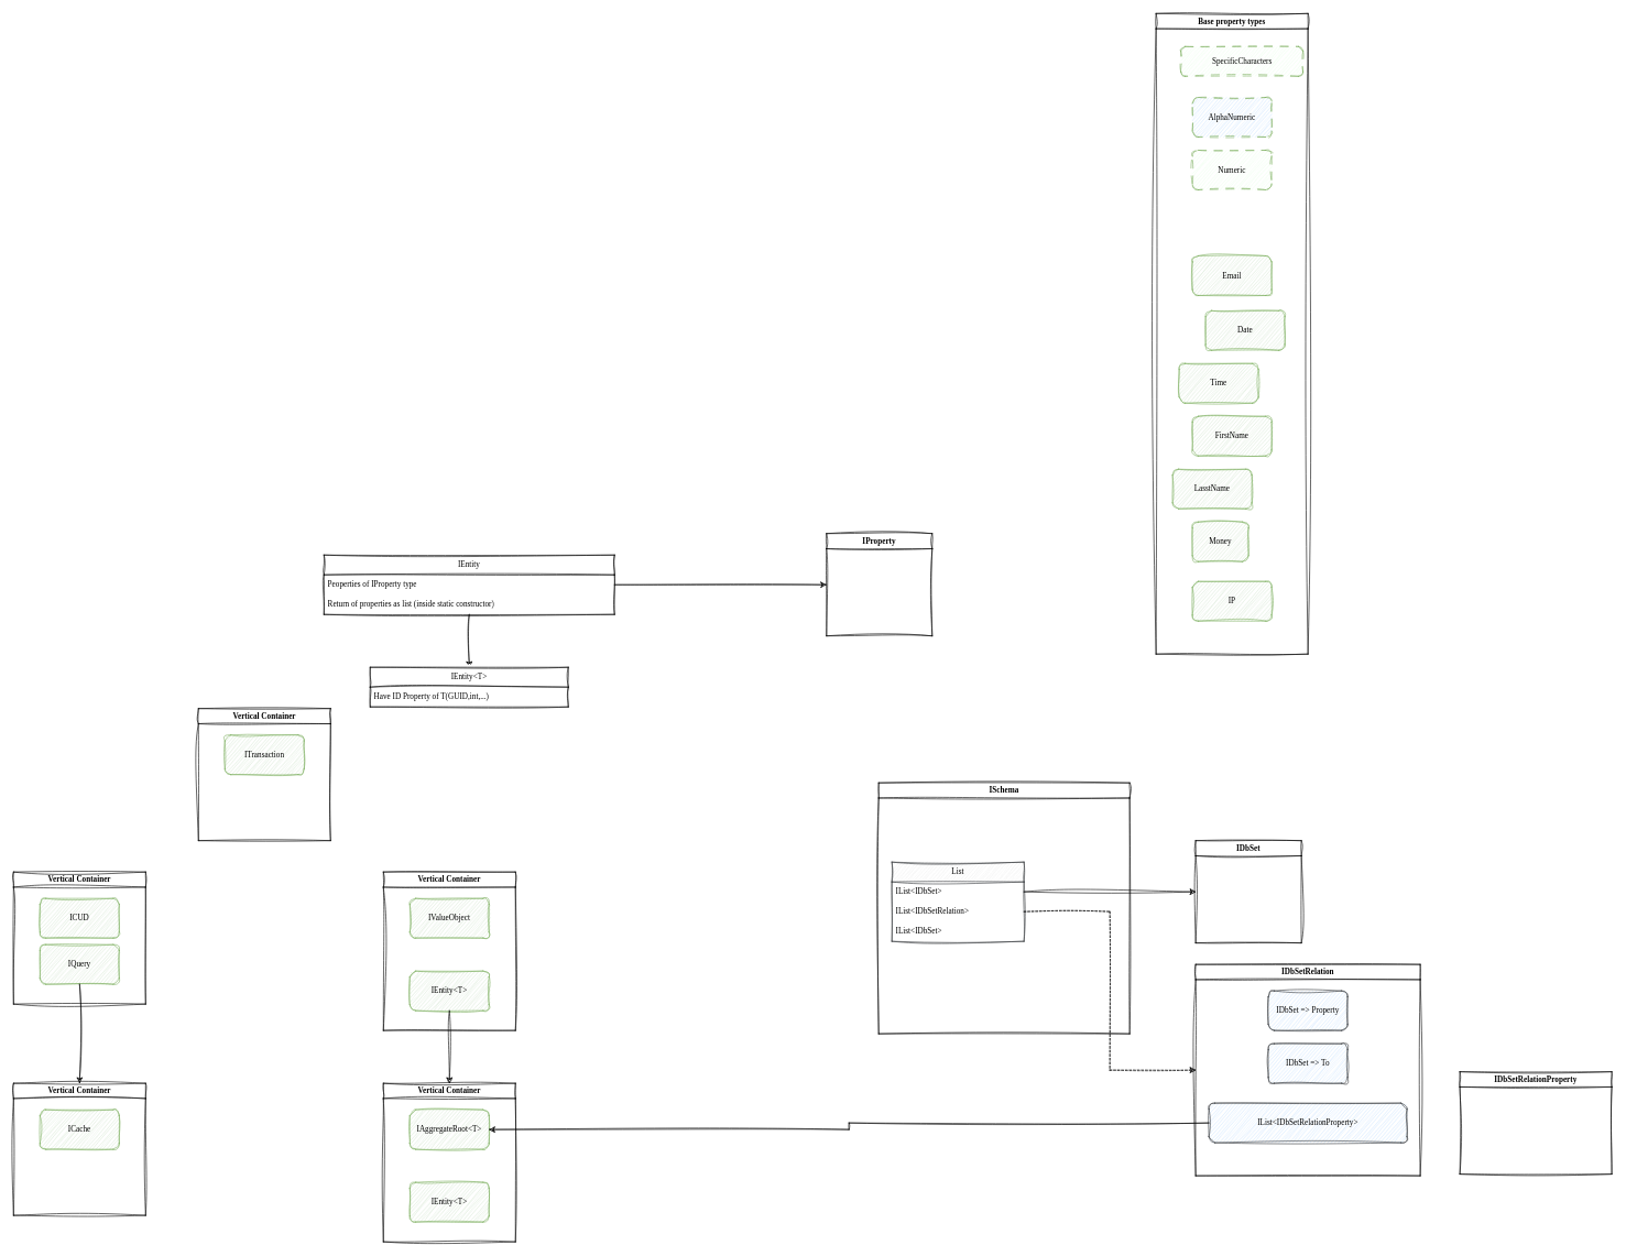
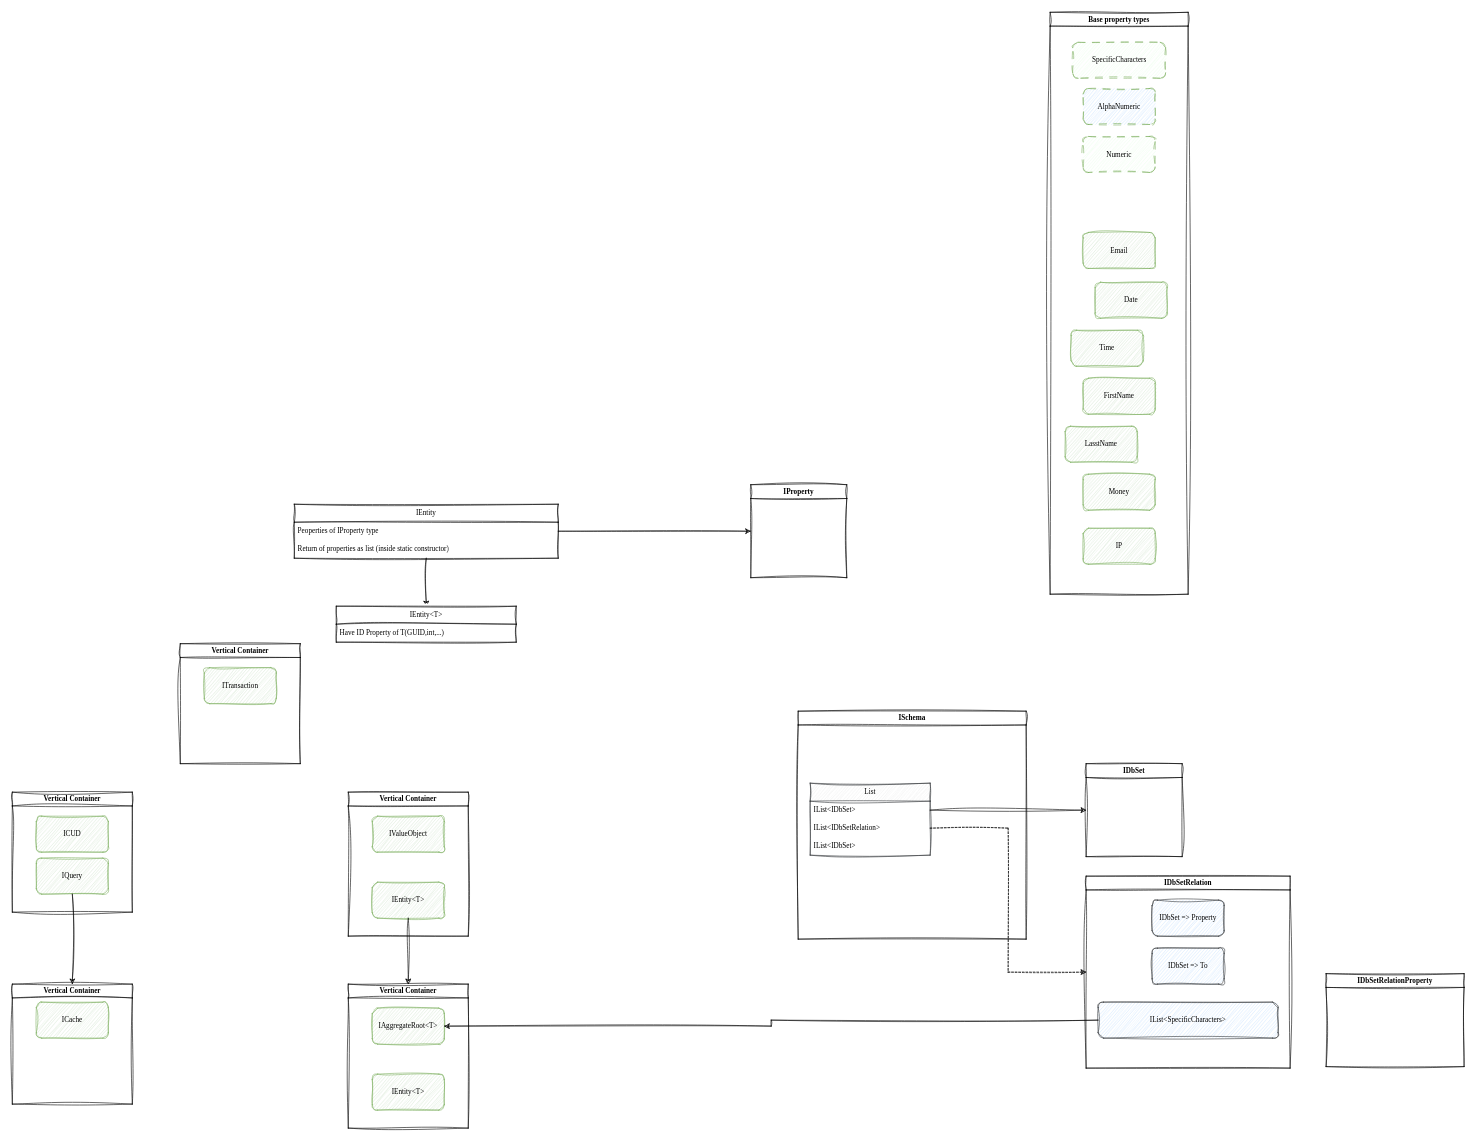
- <mxCell id="26" value="SpecificCharacters" style="rounded=1;whiteSpace=wrap;html=1;fillColor=#EAFFE9;strokeColor=#82b366;fontFamily=Fira Code;fontSource=https%3A%2F%2Ffonts.googleapis.com%2Fcss%3Ffamily%3DFira%2BCode;sketch=1;curveFitting=1;jiggle=2;dashed=1;dashPattern=12 12;" vertex="1" parent="17"><mxGeometry x="37.5" y="50" width="185" height="45" as="geometry" /></mxCell>
+ <mxCell id="26" value="SpecificCharacters" style="rounded=1;whiteSpace=wrap;html=1;fillColor=#EAFFE9;strokeColor=#82b366;fontFamily=Fira Code;fontSource=https%3A%2F%2Ffonts.googleapis.com%2Fcss%3Ffamily%3DFira%2BCode;sketch=1;curveFitting=1;jiggle=2;dashed=1;dashPattern=12 12;" vertex="1" parent="17"><mxGeometry x="37.5" y="50" width="155" height="60" as="geometry" /></mxCell>
- <mxCell id="23" value="Money" style="rounded=1;whiteSpace=wrap;html=1;fillColor=#d5e8d4;strokeColor=#82b366;fontFamily=Fira Code;fontSource=https%3A%2F%2Ffonts.googleapis.com%2Fcss%3Ffamily%3DFira%2BCode;sketch=1;curveFitting=1;jiggle=2;" vertex="1" parent="17"><mxGeometry x="55" y="770" width="85" height="60" as="geometry" /></mxCell>
+ <mxCell id="23" value="Money" style="rounded=1;whiteSpace=wrap;html=1;fillColor=#d5e8d4;strokeColor=#82b366;fontFamily=Fira Code;fontSource=https%3A%2F%2Ffonts.googleapis.com%2Fcss%3Ffamily%3DFira%2BCode;sketch=1;curveFitting=1;jiggle=2;" vertex="1" parent="17"><mxGeometry x="55" y="770" width="120" height="60" as="geometry" /></mxCell>
- <mxCell id="38" value="IList&amp;lt;IDbSetRelationProperty&amp;gt;" style="rounded=1;whiteSpace=wrap;html=1;sketch=1;curveFitting=1;jiggle=2;fillColor=#cce5ff;strokeColor=#36393d;fontFamily=Fira Code;" parent="35" vertex="1"><mxGeometry x="20" y="210" width="300" height="60" as="geometry" /></mxCell>
+ <mxCell id="38" value="IList&amp;lt;SpecificCharacters&amp;gt;" style="rounded=1;whiteSpace=wrap;html=1;sketch=1;curveFitting=1;jiggle=2;fillColor=#cce5ff;strokeColor=#36393d;fontFamily=Fira Code;" parent="35" vertex="1"><mxGeometry x="20" y="210" width="300" height="60" as="geometry" /></mxCell>
- <mxCell id="8" value="ICache" style="rounded=1;whiteSpace=wrap;html=1;fillColor=#d5e8d4;strokeColor=#82b366;fontFamily=Fira Code;fontSource=https%3A%2F%2Ffonts.googleapis.com%2Fcss%3Ffamily%3DFira%2BCode;sketch=1;curveFitting=1;jiggle=2;" parent="7" vertex="1"><mxGeometry x="40" y="40" width="120" height="60" as="geometry" /></mxCell>
+ <mxCell id="8" value="ICache" style="rounded=1;whiteSpace=wrap;html=1;fillColor=#d5e8d4;strokeColor=#82b366;fontFamily=Fira Code;fontSource=https%3A%2F%2Ffonts.googleapis.com%2Fcss%3Ffamily%3DFira%2BCode;sketch=1;curveFitting=1;jiggle=2;" parent="7" vertex="1"><mxGeometry x="40" y="30" width="120" height="60" as="geometry" /></mxCell>
